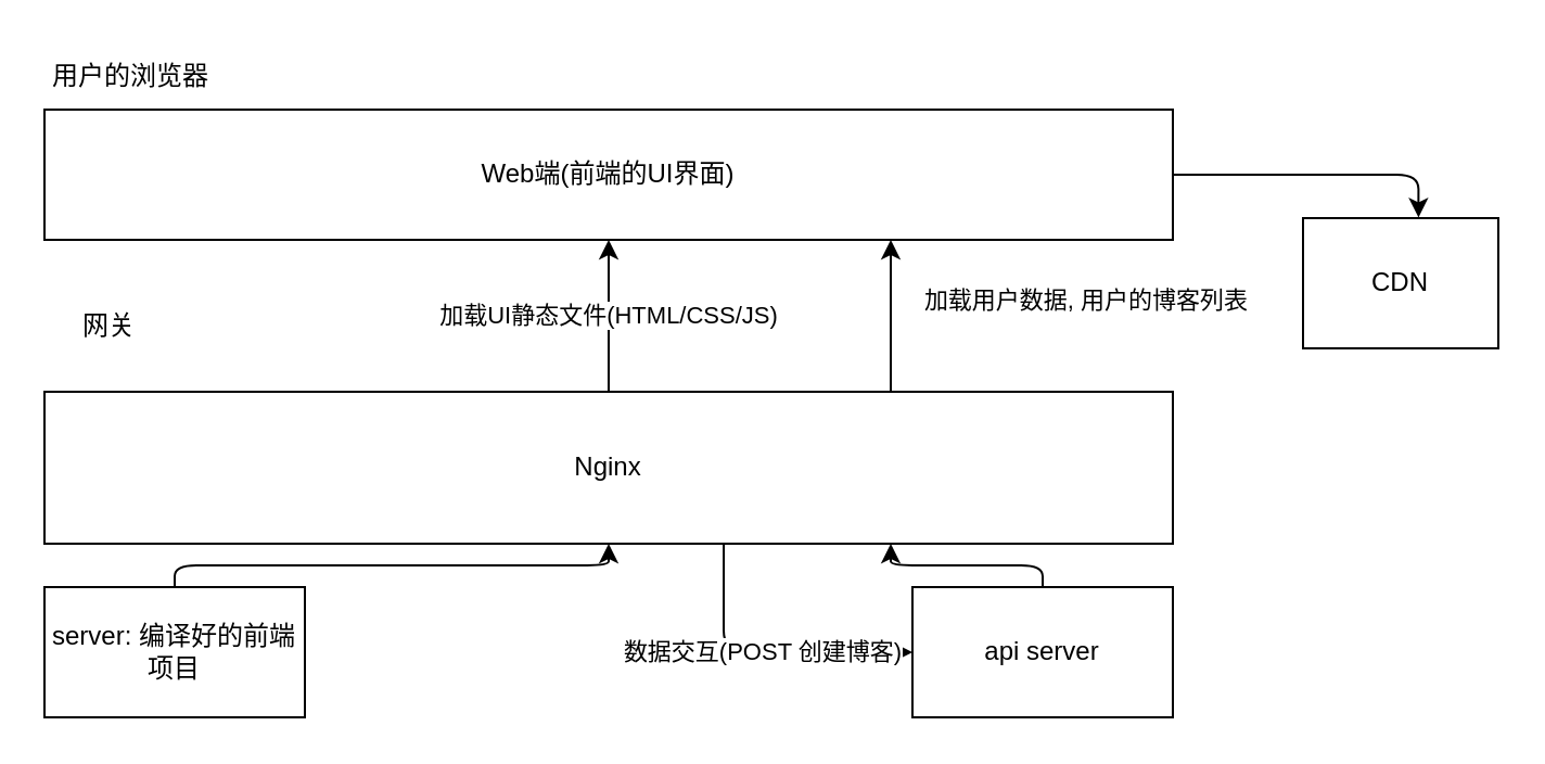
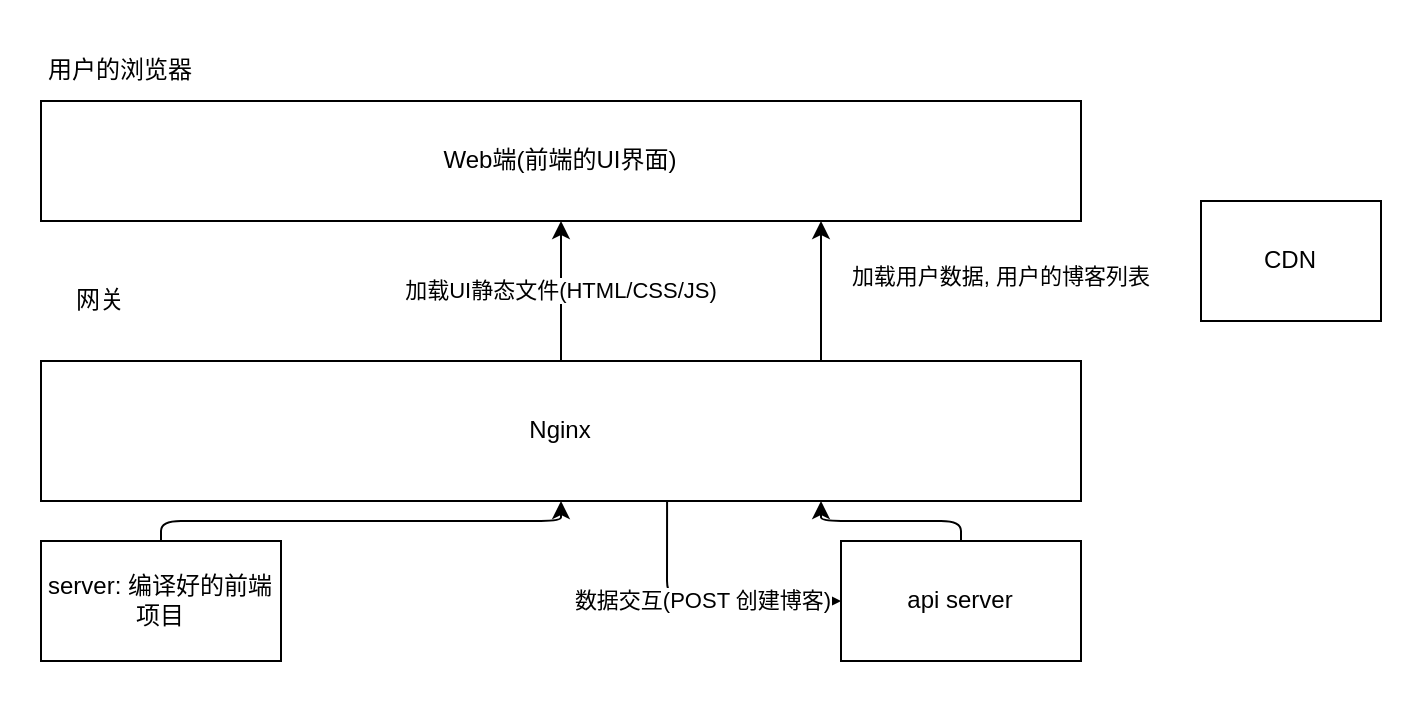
- <mxCell id="2" style="edgeStyle=orthogonalEdgeStyle;html=1;exitX=1;exitY=0.5;exitDx=0;exitDy=0;entryX=0.591;entryY=-0.005;entryDx=0;entryDy=0;entryPerimeter=0;" edge="1" parent="1" source="3" target="14"><mxGeometry relative="1" as="geometry" /></mxCell>
